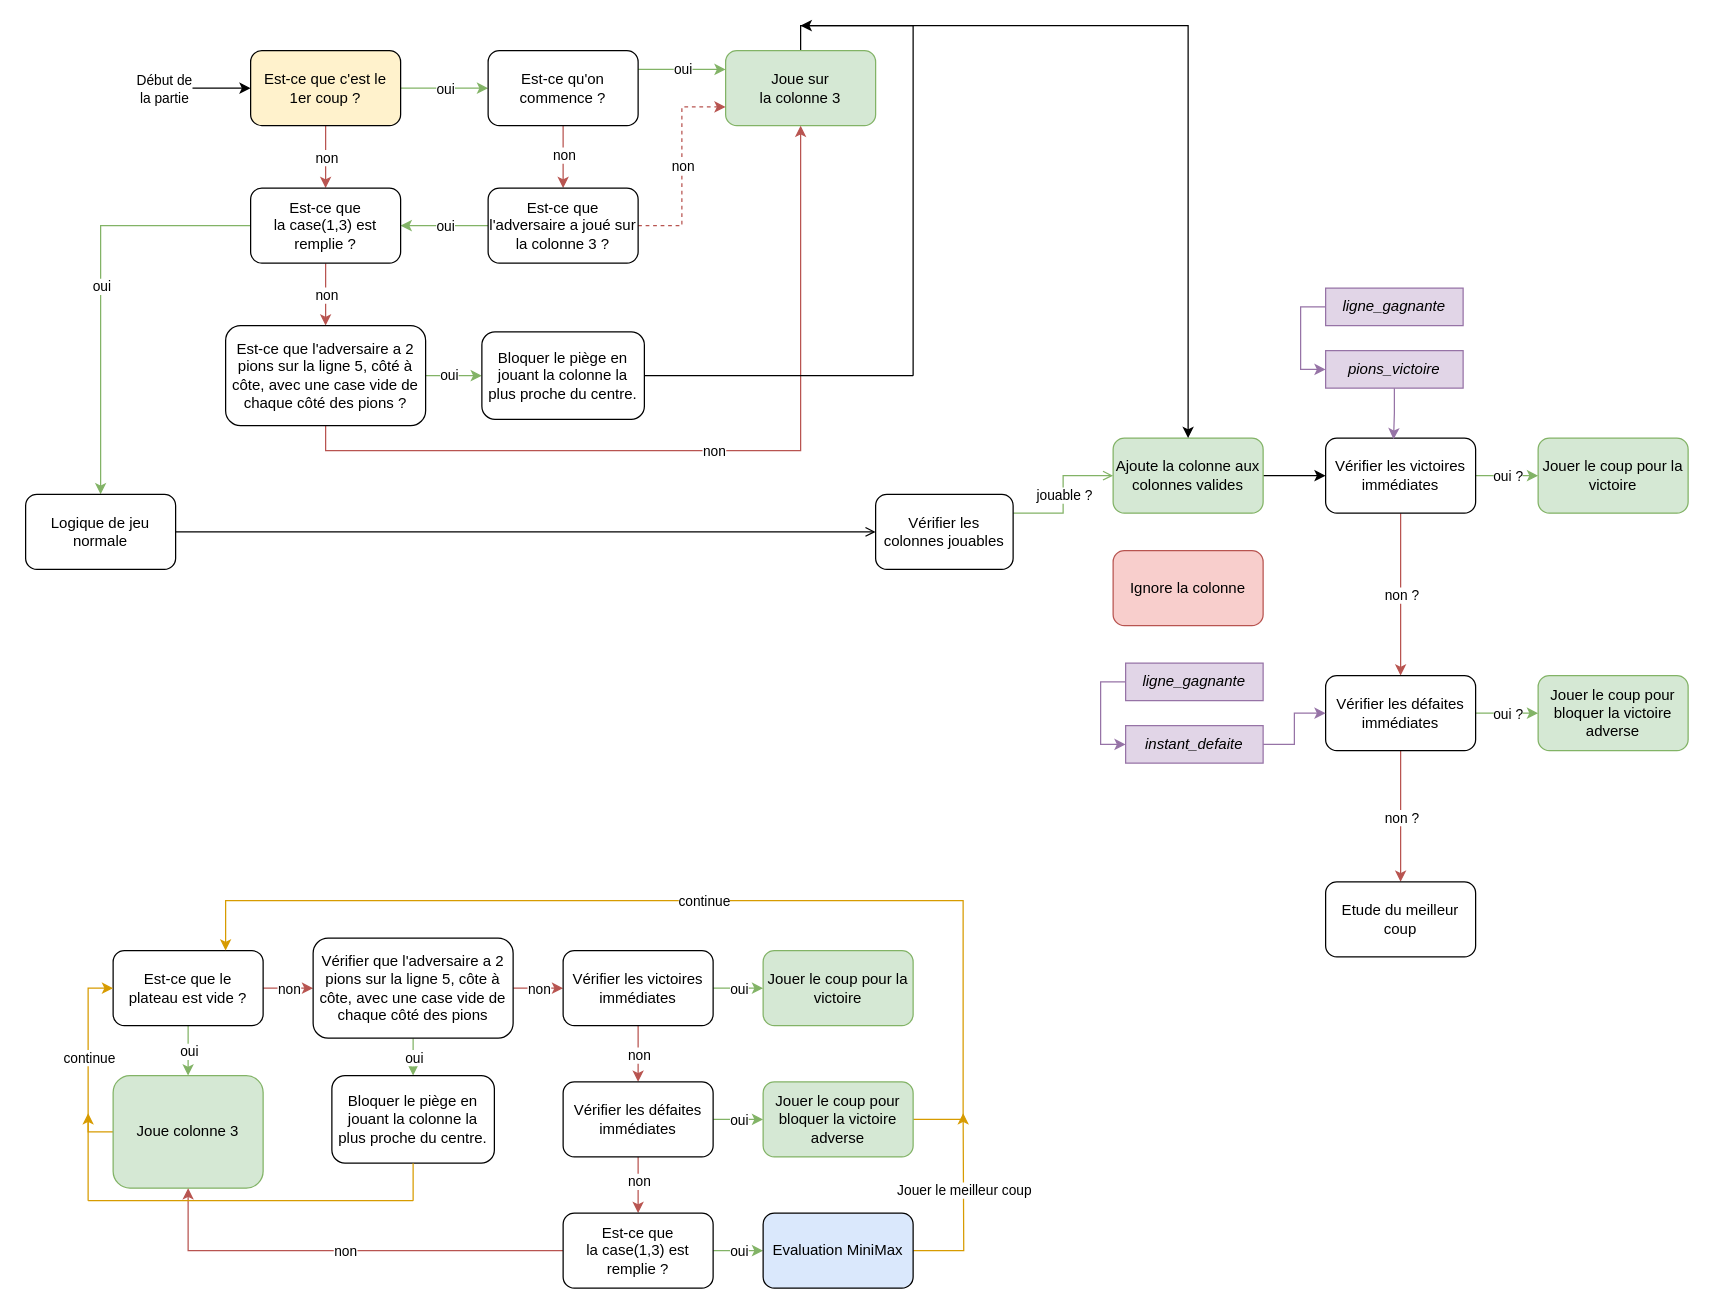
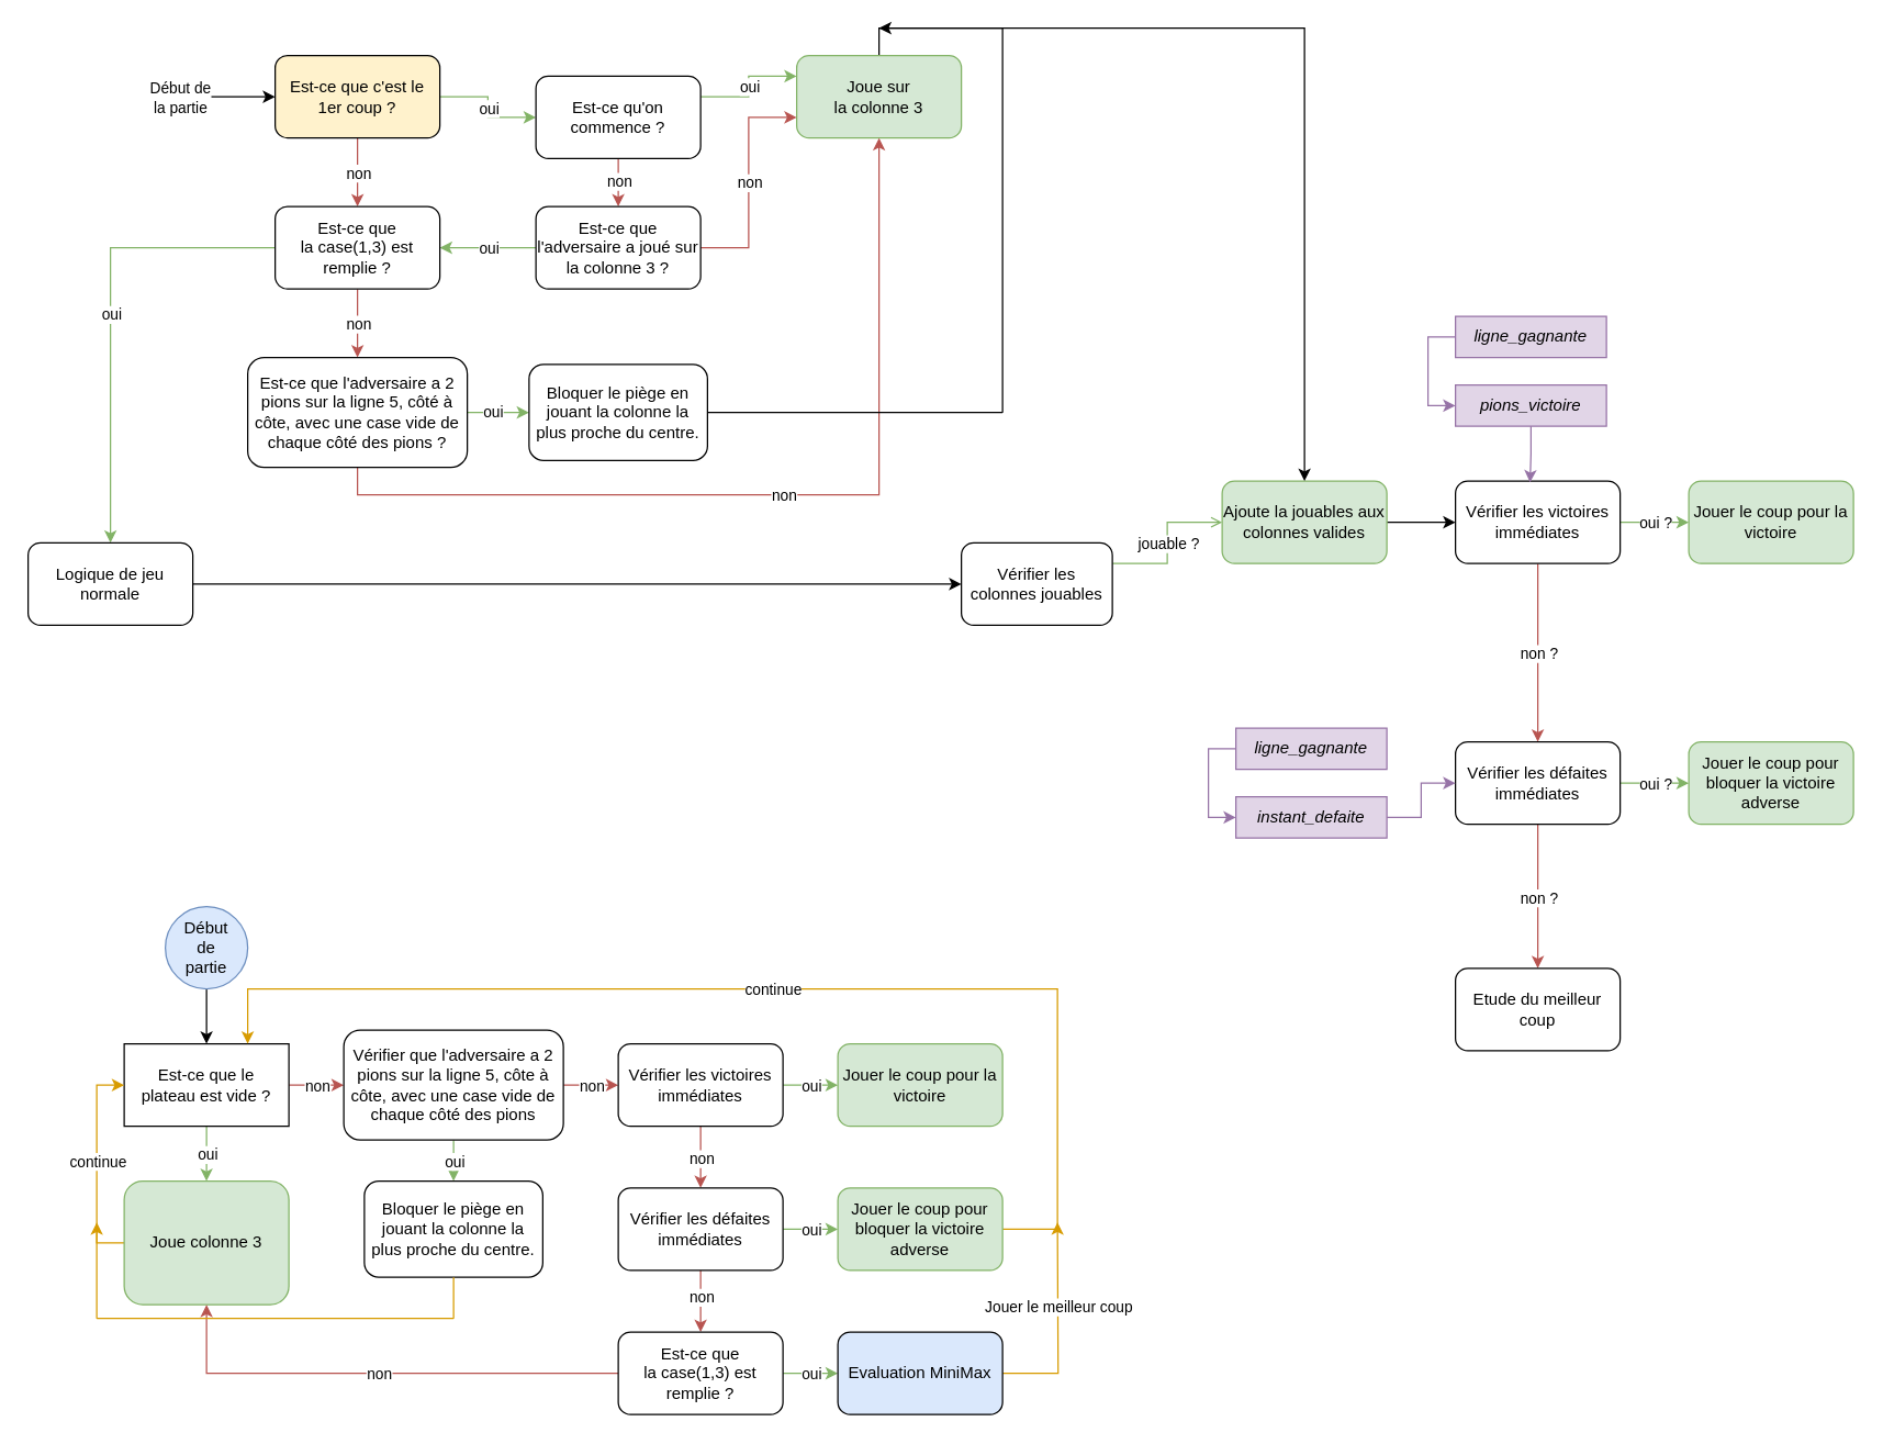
- <mxCell id="38" value="Est-ce qu'on commence ?" style="rounded=1;whiteSpace=wrap;html=1;" vertex="1" parent="1"><mxGeometry x="390" y="40" width="120" height="60" as="geometry" /></mxCell>
+ <mxCell id="38" value="Est-ce qu'on commence ?" style="rounded=1;whiteSpace=wrap;html=1;" vertex="1" parent="1"><mxGeometry x="390" y="55" width="120" height="60" as="geometry" /></mxCell>
- <mxCell id="41" style="edgeStyle=orthogonalEdgeStyle;rounded=0;orthogonalLoop=1;jettySize=auto;html=1;exitX=1;exitY=0.5;exitDx=0;exitDy=0;entryX=0;entryY=0.75;entryDx=0;entryDy=0;fillColor=#f8cecc;strokeColor=#b85450;dashed=1;" edge="1" parent="1" source="45" target="40"><mxGeometry relative="1" as="geometry" /></mxCell>
+ <mxCell id="41" style="edgeStyle=orthogonalEdgeStyle;rounded=0;orthogonalLoop=1;jettySize=auto;html=1;exitX=1;exitY=0.5;exitDx=0;exitDy=0;entryX=0;entryY=0.75;entryDx=0;entryDy=0;fillColor=#f8cecc;strokeColor=#b85450;" edge="1" parent="1" source="45" target="40"><mxGeometry relative="1" as="geometry" /></mxCell>
- <mxCell id="6" value="Ajoute la colonne aux colonnes valides" style="rounded=1;whiteSpace=wrap;html=1;fillColor=#d5e8d4;strokeColor=#82b366;" vertex="1" parent="1"><mxGeometry x="890" y="350" width="120" height="60" as="geometry" /></mxCell>
+ <mxCell id="6" value="Ajoute la jouables aux colonnes valides" style="rounded=1;whiteSpace=wrap;html=1;fillColor=#d5e8d4;strokeColor=#82b366;" vertex="1" parent="1"><mxGeometry x="890" y="350" width="120" height="60" as="geometry" /></mxCell>
- <mxCell id="51" style="edgeStyle=orthogonalEdgeStyle;rounded=0;orthogonalLoop=1;jettySize=auto;html=1;exitX=1;exitY=0.5;exitDx=0;exitDy=0;entryX=0;entryY=0.5;entryDx=0;entryDy=0;endArrow=open;" edge="1" parent="1" source="52" target="4"><mxGeometry relative="1" as="geometry" /></mxCell>
+ <mxCell id="51" style="edgeStyle=orthogonalEdgeStyle;rounded=0;orthogonalLoop=1;jettySize=auto;html=1;exitX=1;exitY=0.5;exitDx=0;exitDy=0;entryX=0;entryY=0.5;entryDx=0;entryDy=0;" edge="1" parent="1" source="52" target="4"><mxGeometry relative="1" as="geometry" /></mxCell>
- <mxCell id="7" value="Ignore la colonne" style="rounded=1;whiteSpace=wrap;html=1;fillColor=#f8cecc;strokeColor=#b85450;" vertex="1" parent="1"><mxGeometry x="890" y="440" width="120" height="60" as="geometry" /></mxCell>
+ <mxCell id="101" value="&lt;div&gt;Début&lt;/div&gt;&lt;div&gt;de&lt;/div&gt;&lt;div&gt;partie&lt;br&gt;&lt;/div&gt;" style="ellipse;whiteSpace=wrap;html=1;aspect=fixed;fillColor=#dae8fc;strokeColor=#6c8ebf;" vertex="1" parent="1"><mxGeometry x="120" y="660" width="60" height="60" as="geometry" /></mxCell>
+ <mxCell id="100" style="edgeStyle=orthogonalEdgeStyle;rounded=0;orthogonalLoop=1;jettySize=auto;html=1;exitX=0.5;exitY=1;exitDx=0;exitDy=0;entryX=0.5;entryY=0;entryDx=0;entryDy=0;" edge="1" parent="1" source="101" target="68"><mxGeometry relative="1" as="geometry" /></mxCell>
- <mxCell id="68" value="Est-ce que le &lt;br&gt;plateau est vide ?" style="rounded=1;whiteSpace=wrap;html=1;" vertex="1" parent="1"><mxGeometry x="90" y="760" width="120" height="60" as="geometry" /></mxCell>
+ <mxCell id="68" value="Est-ce que le &lt;br&gt;plateau est vide ?" style="whiteSpace=wrap;html=1;rounded=0;" vertex="1" parent="1"><mxGeometry x="90" y="760" width="120" height="60" as="geometry" /></mxCell>
